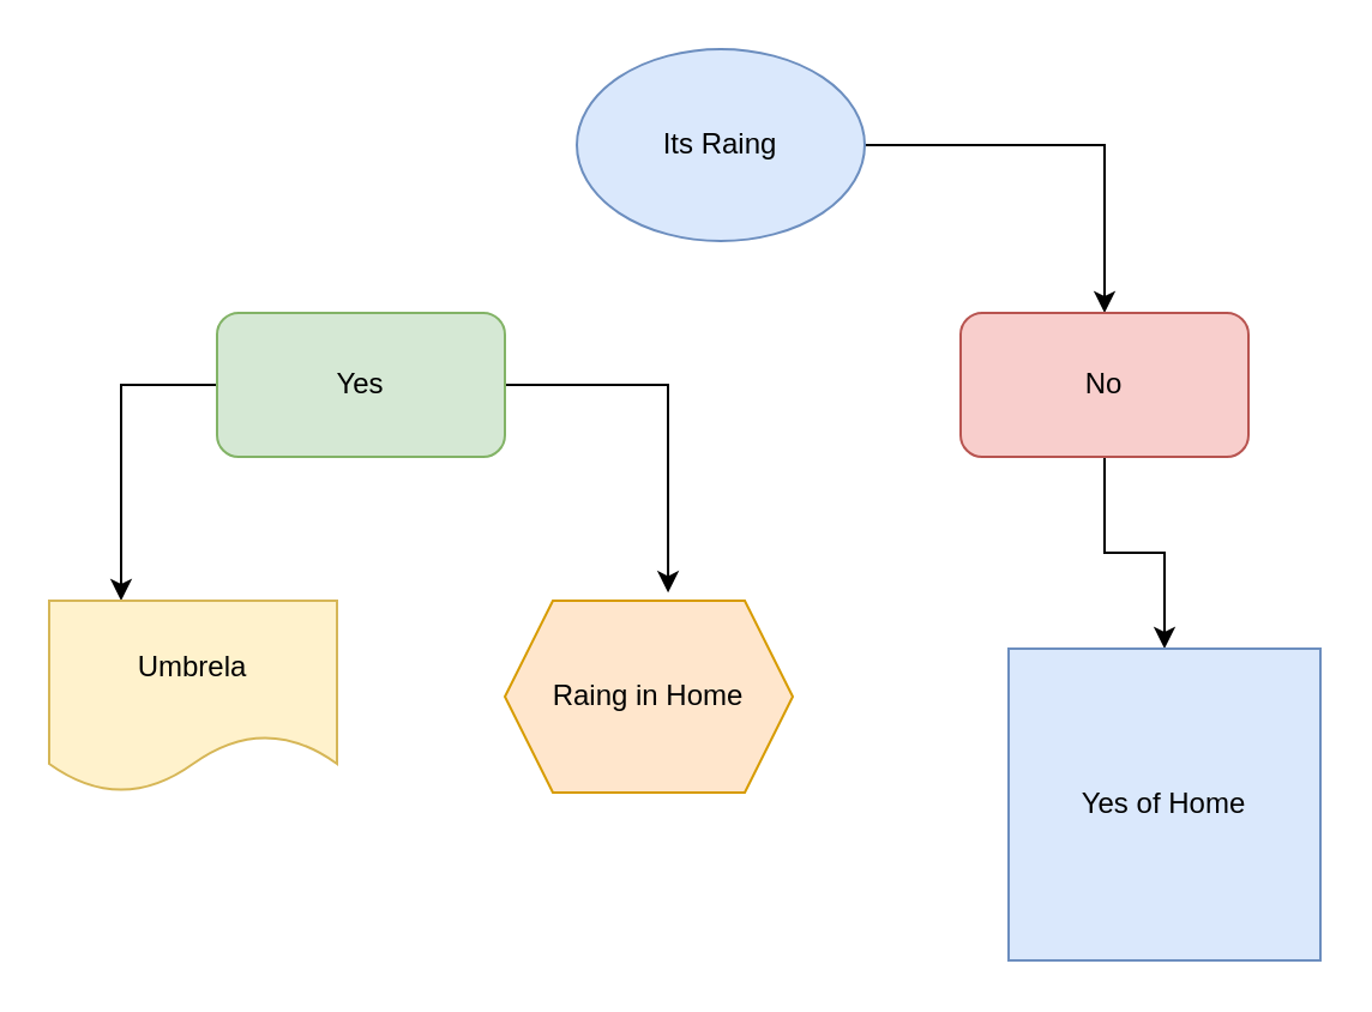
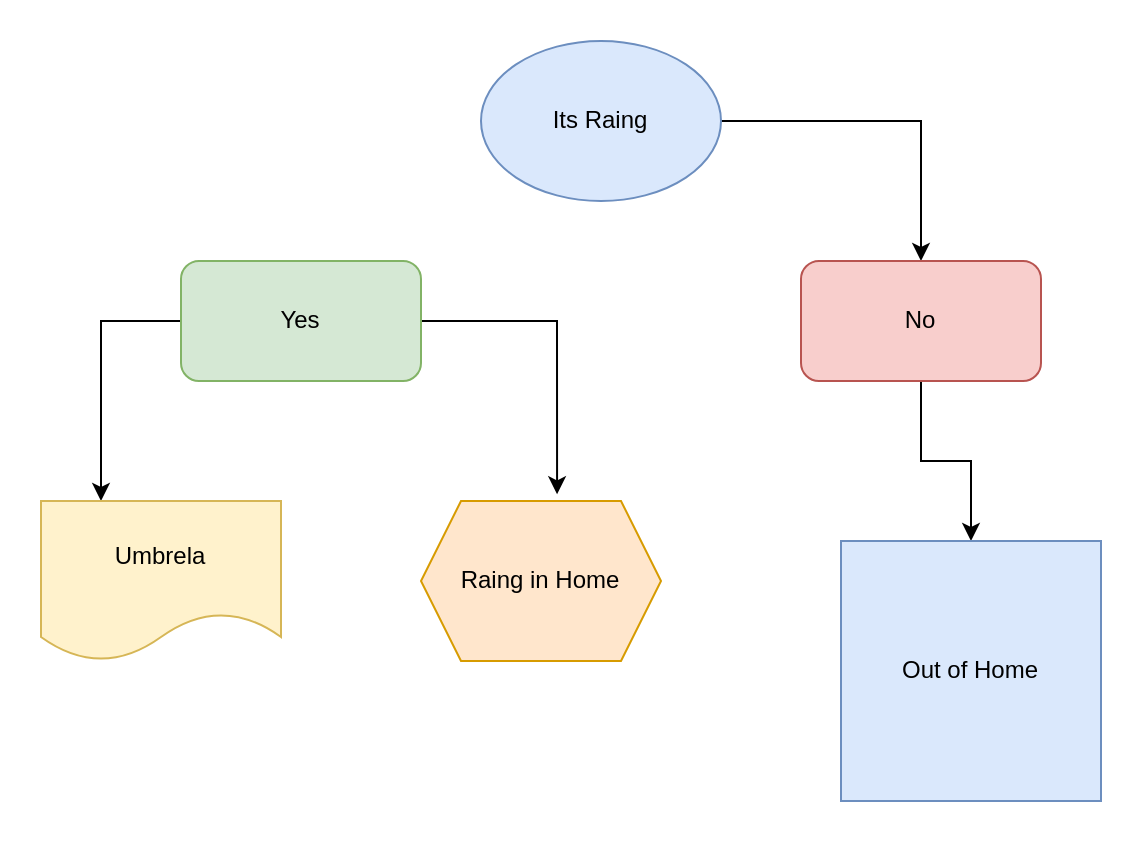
- <mxCell id="11" value="Yes of Home" style="whiteSpace=wrap;html=1;aspect=fixed;fillColor=#dae8fc;strokeColor=#6c8ebf;" parent="1" vertex="1"><mxGeometry x="420" y="270" width="130" height="130" as="geometry" /></mxCell>
+ <mxCell id="11" value="Out of Home" style="whiteSpace=wrap;html=1;aspect=fixed;fillColor=#dae8fc;strokeColor=#6c8ebf;" parent="1" vertex="1"><mxGeometry x="420" y="270" width="130" height="130" as="geometry" /></mxCell>
